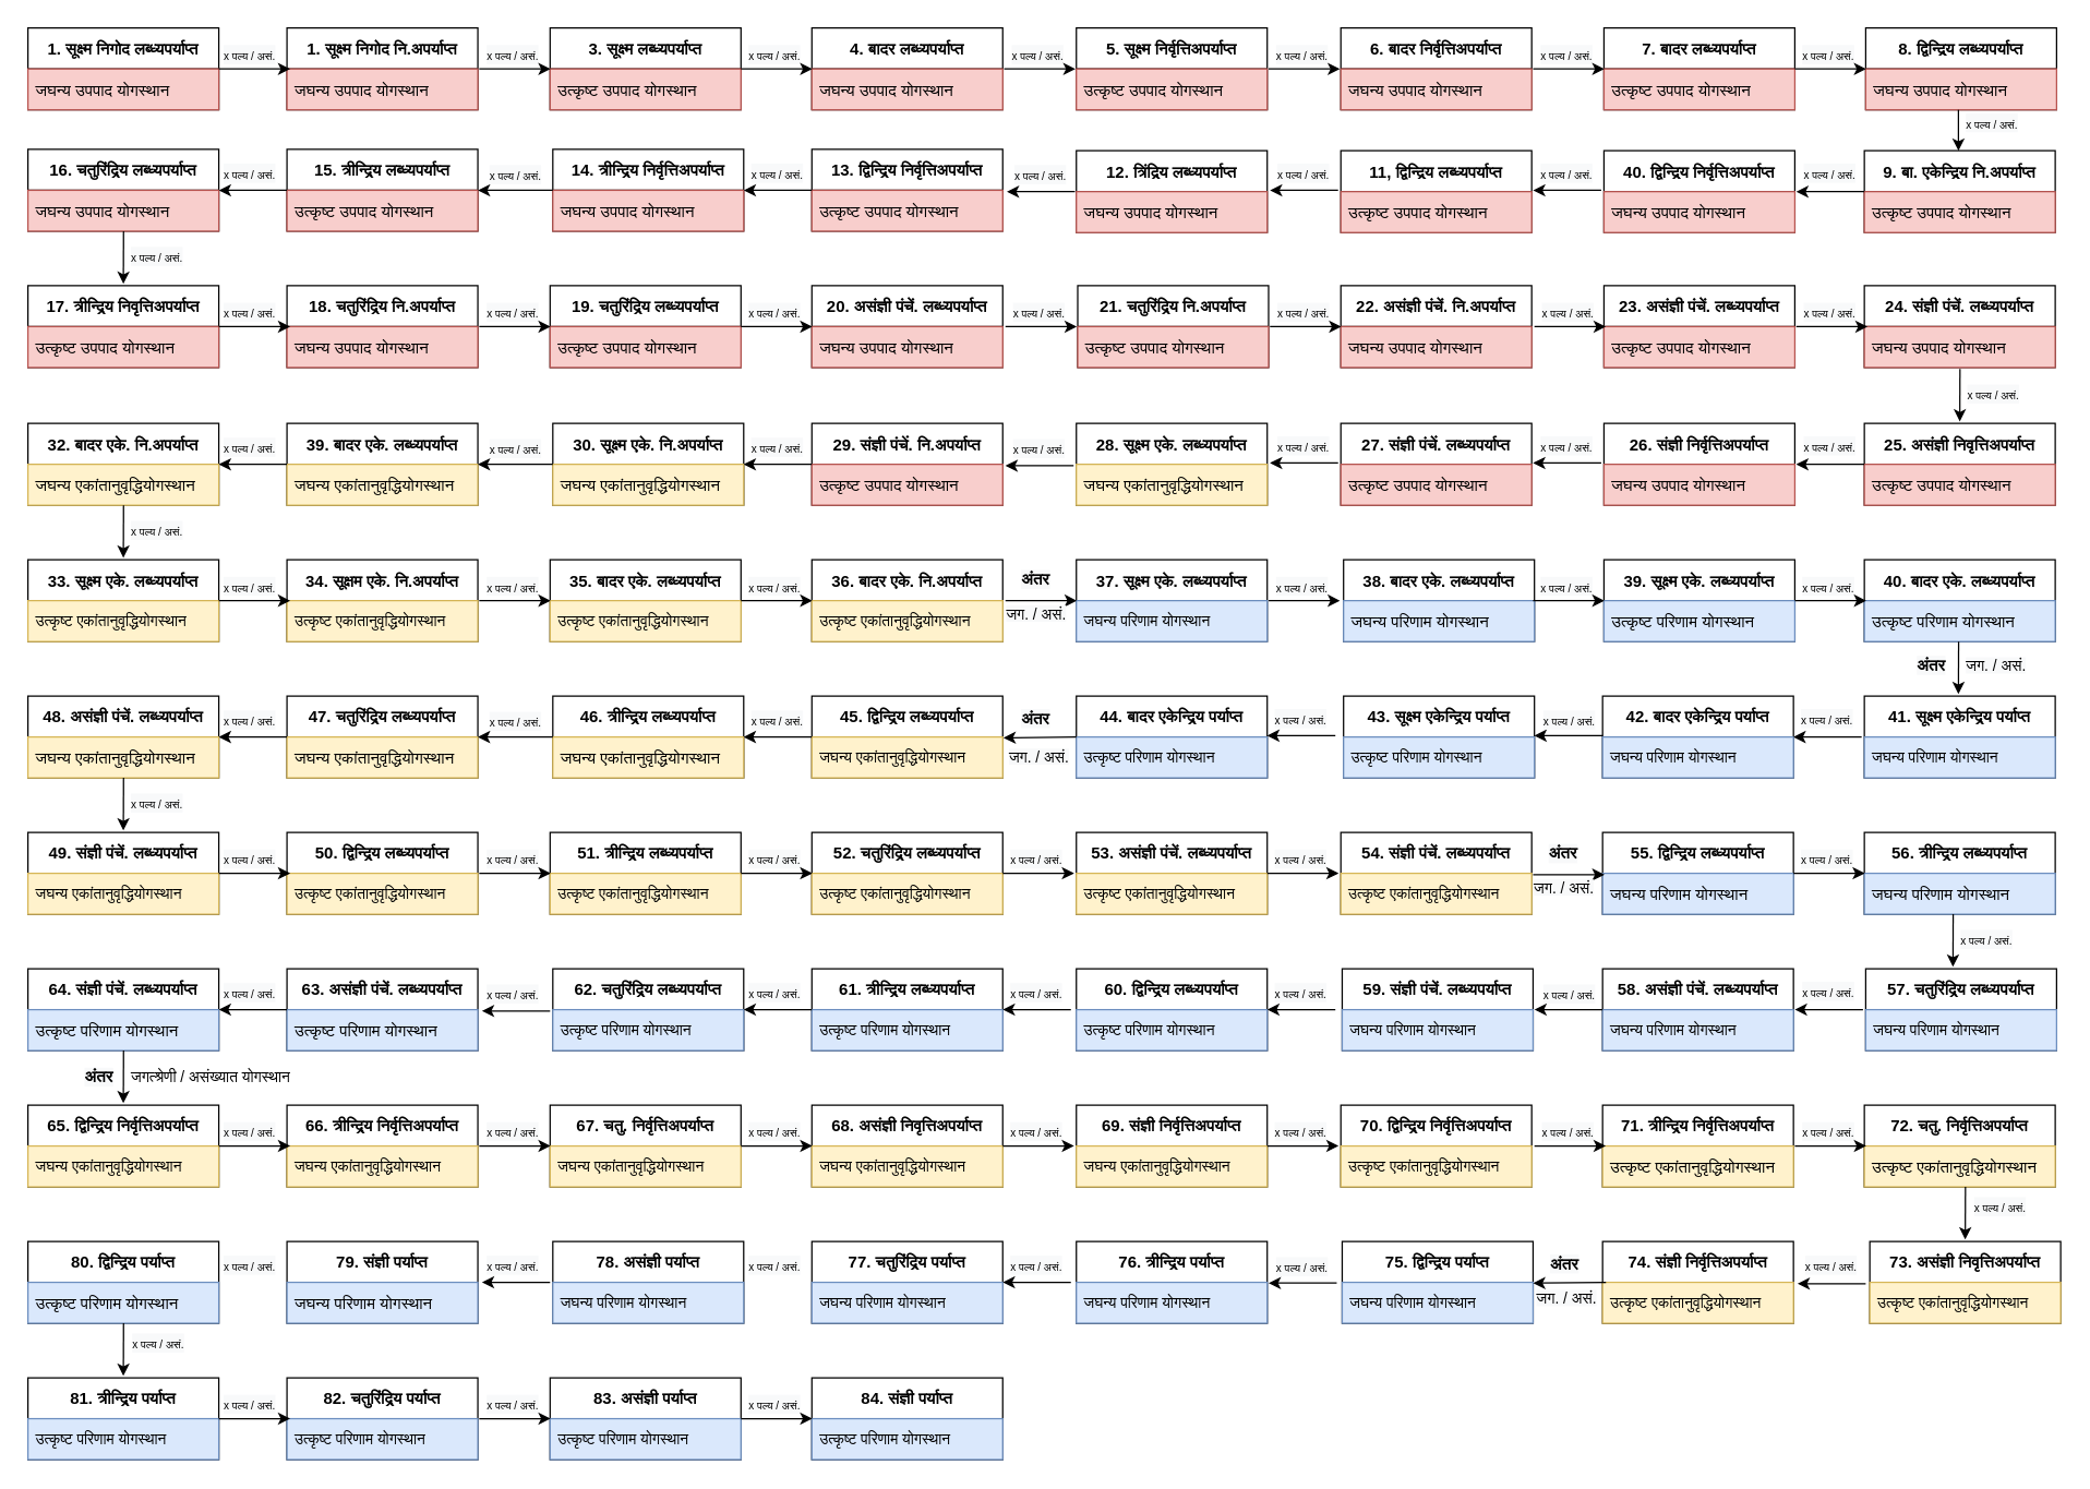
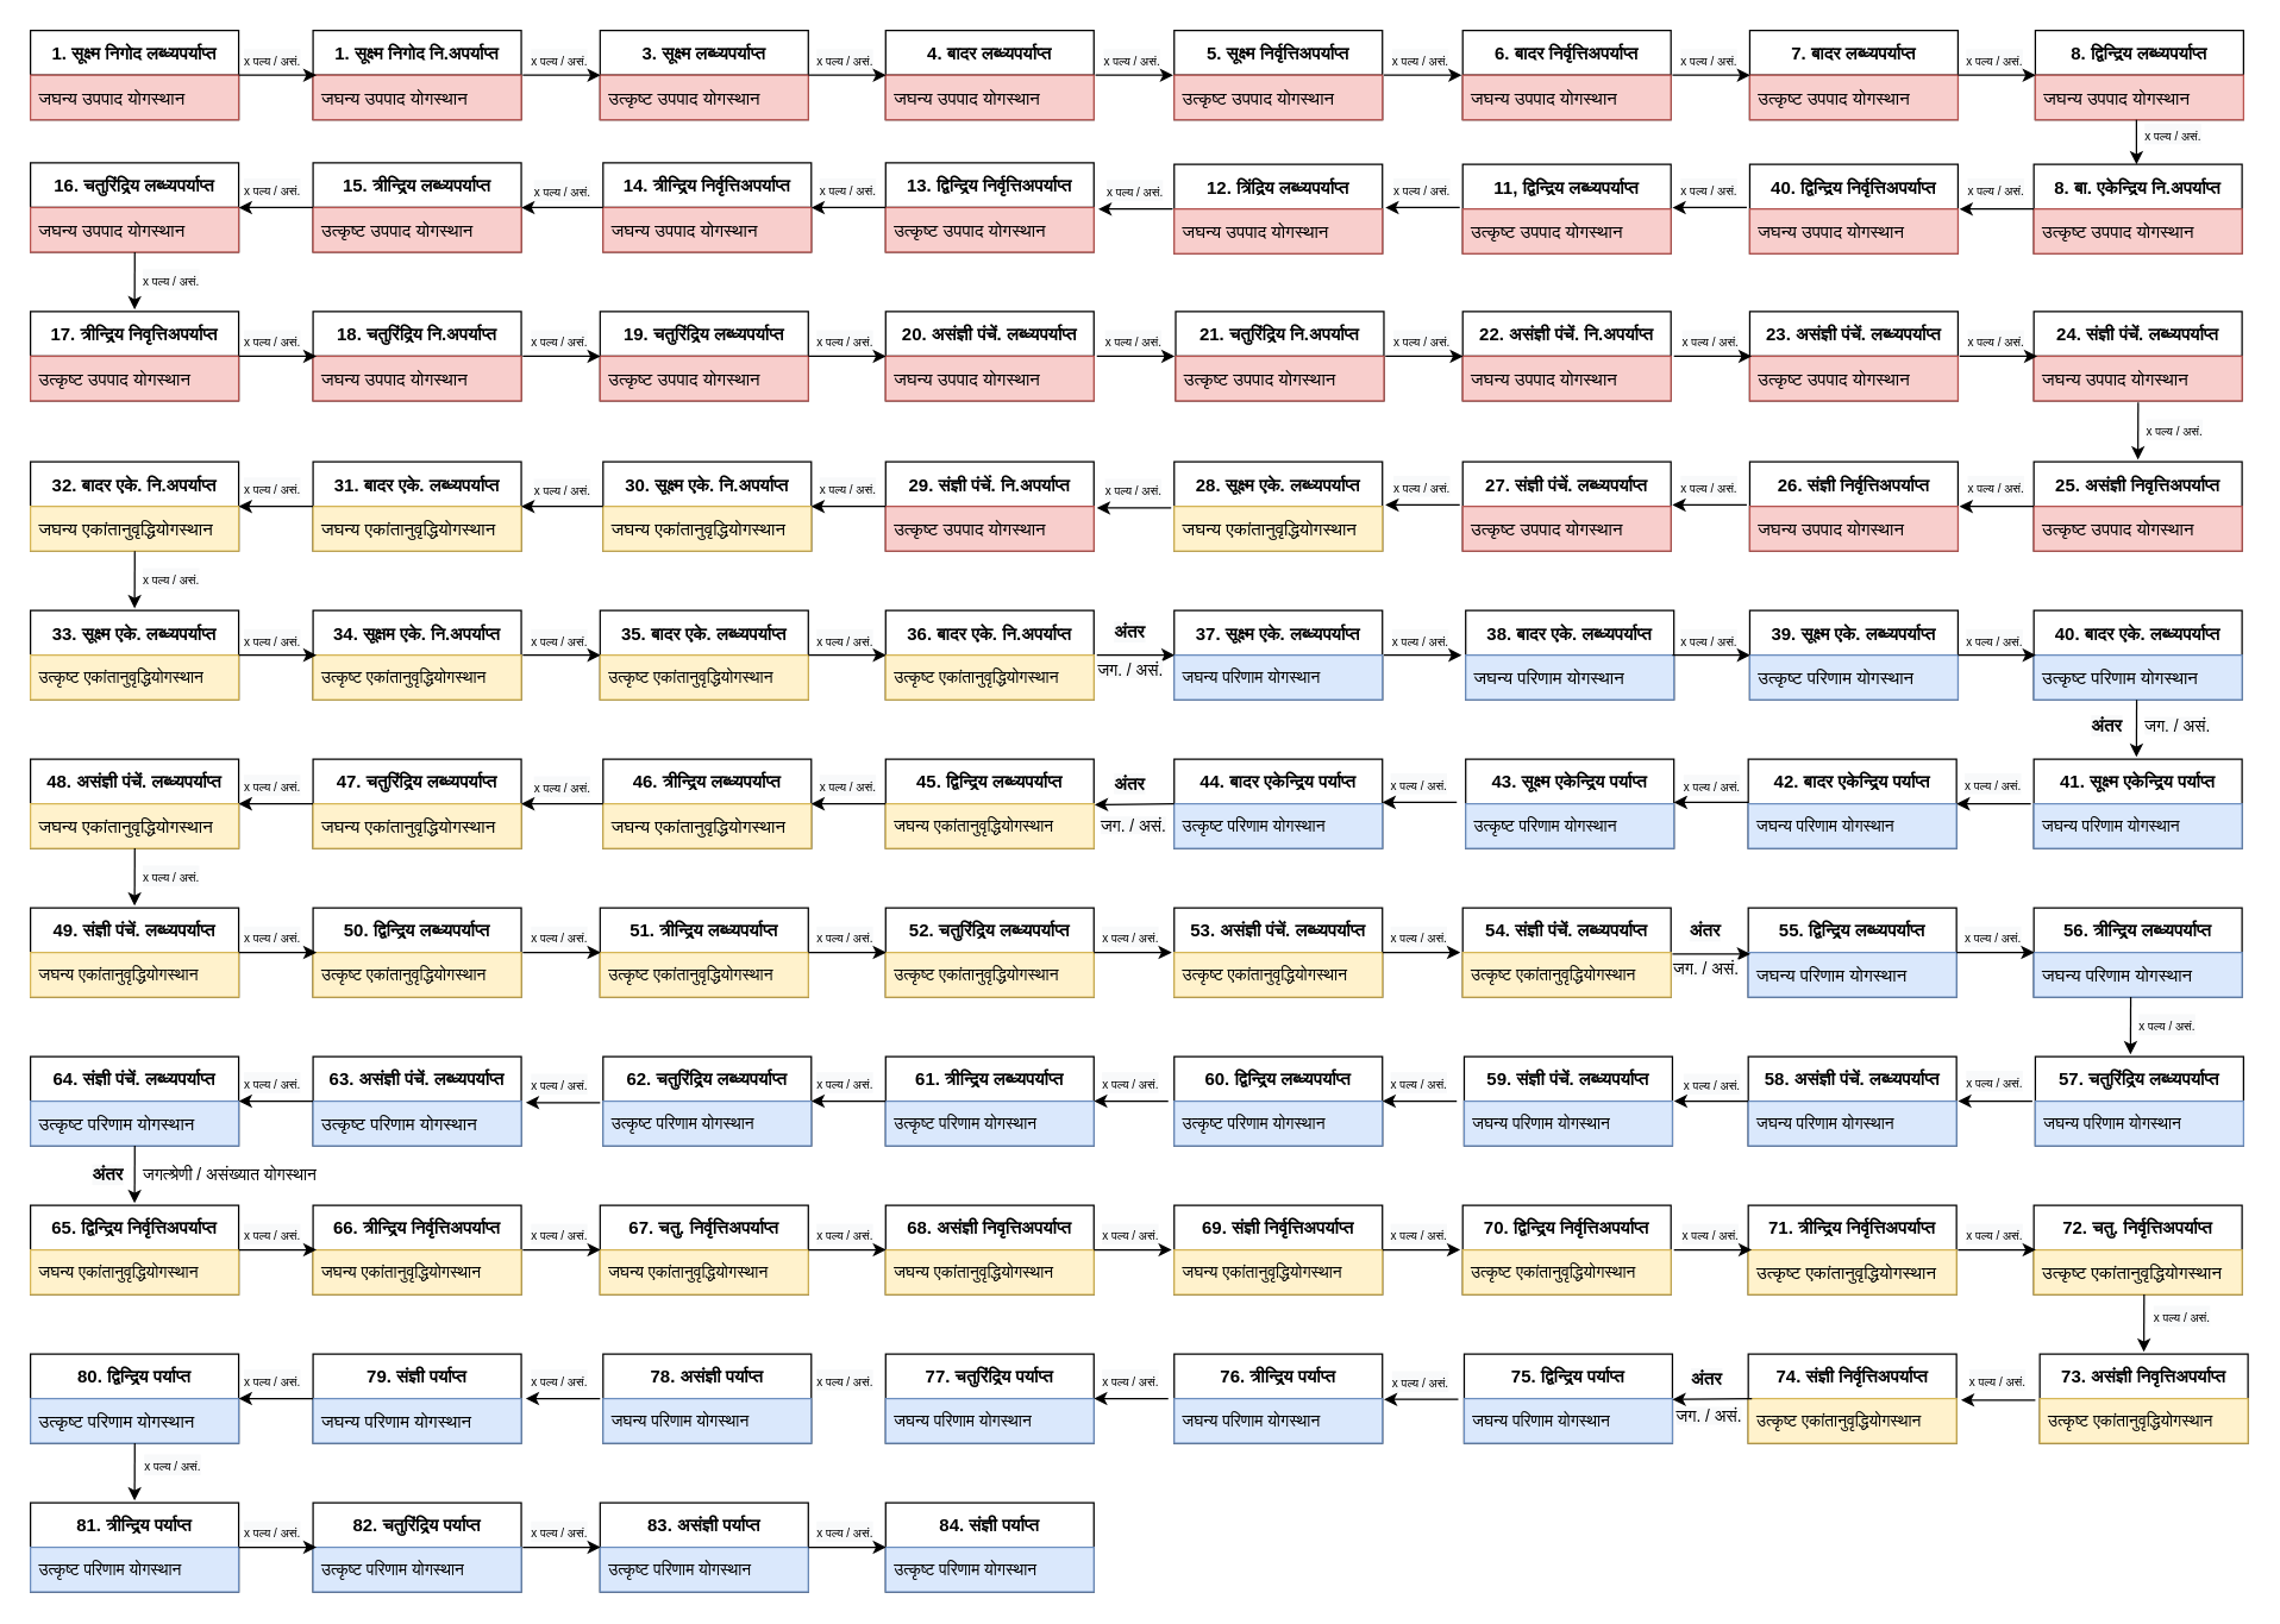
- <mxCell id="24" value="9. बा. एकेन्द्रिय नि.अपर्याप्त" style="swimlane;fontStyle=1;childLayout=stackLayout;horizontal=1;startSize=30;horizontalStack=0;resizeParent=1;resizeParentMax=0;resizeLast=0;collapsible=1;marginBottom=0;" vertex="1" parent="1"><mxGeometry x="1367" y="110" width="140" height="60" as="geometry" /></mxCell>
+ <mxCell id="24" value="8. बा. एकेन्द्रिय नि.अपर्याप्त" style="swimlane;fontStyle=1;childLayout=stackLayout;horizontal=1;startSize=30;horizontalStack=0;resizeParent=1;resizeParentMax=0;resizeLast=0;collapsible=1;marginBottom=0;" vertex="1" parent="1"><mxGeometry x="1367" y="110" width="140" height="60" as="geometry" /></mxCell>
- <mxCell id="82" value="39. बादर एके. लब्ध्यपर्याप्त" style="swimlane;fontStyle=1;childLayout=stackLayout;horizontal=1;startSize=30;horizontalStack=0;resizeParent=1;resizeParentMax=0;resizeLast=0;collapsible=1;marginBottom=0;" vertex="1" parent="1"><mxGeometry x="210" y="310" width="140" height="60" as="geometry" /></mxCell>
+ <mxCell id="82" value="31. बादर एके. लब्ध्यपर्याप्त" style="swimlane;fontStyle=1;childLayout=stackLayout;horizontal=1;startSize=30;horizontalStack=0;resizeParent=1;resizeParentMax=0;resizeLast=0;collapsible=1;marginBottom=0;" vertex="1" parent="1"><mxGeometry x="210" y="310" width="140" height="60" as="geometry" /></mxCell>
+ <mxCell id="225" value="" style="endArrow=classic;html=1;rounded=0;fontSize=8;entryX=1;entryY=0.5;entryDx=0;entryDy=0;exitX=0;exitY=0.5;exitDx=0;exitDy=0;" edge="1" parent="1" source="221" target="223"><mxGeometry width="50" height="50" relative="1" as="geometry"><mxPoint x="215" y="940" as="sourcePoint" /><mxPoint x="365" y="950" as="targetPoint" /></mxGeometry></mxCell>
